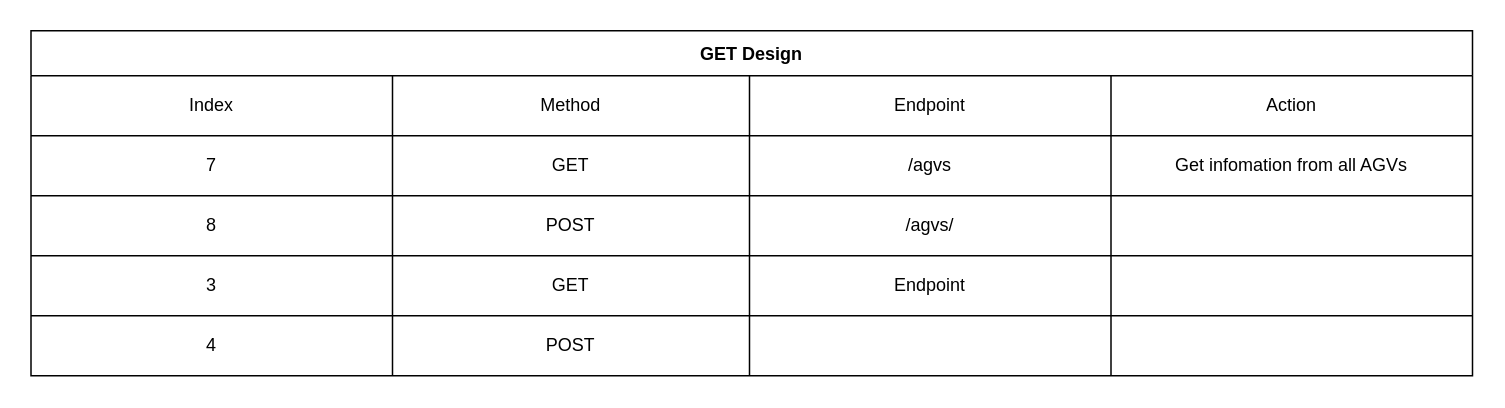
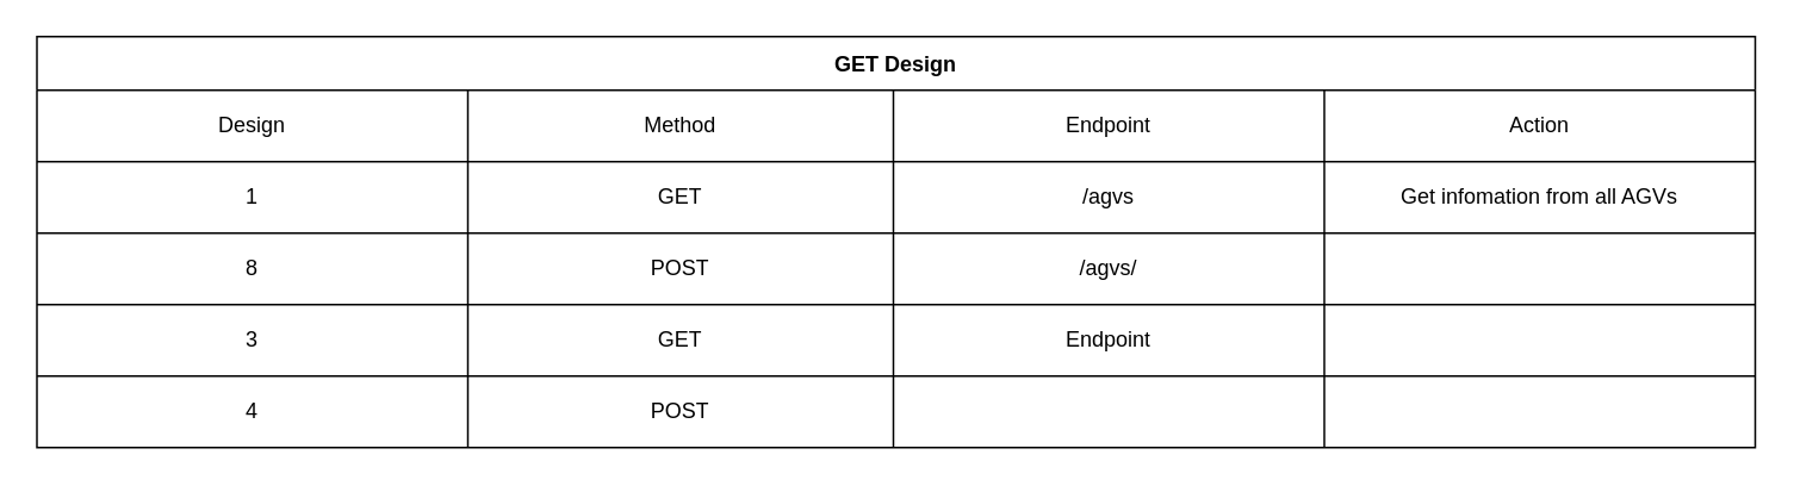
- <mxCell id="4" value="Index" style="shape=partialRectangle;html=1;whiteSpace=wrap;connectable=0;fillColor=none;top=0;left=0;bottom=0;right=0;overflow=hidden;" vertex="1" parent="3"><mxGeometry width="241" height="40" as="geometry"><mxRectangle width="241" height="40" as="alternateBounds" /></mxGeometry></mxCell>
+ <mxCell id="4" value="Design" style="shape=partialRectangle;html=1;whiteSpace=wrap;connectable=0;fillColor=none;top=0;left=0;bottom=0;right=0;overflow=hidden;" vertex="1" parent="3"><mxGeometry width="241" height="40" as="geometry"><mxRectangle width="241" height="40" as="alternateBounds" /></mxGeometry></mxCell>
- <mxCell id="9" value="7" style="shape=partialRectangle;html=1;whiteSpace=wrap;connectable=0;fillColor=none;top=0;left=0;bottom=0;right=0;overflow=hidden;" vertex="1" parent="8"><mxGeometry width="241" height="40" as="geometry"><mxRectangle width="241" height="40" as="alternateBounds" /></mxGeometry></mxCell>
+ <mxCell id="9" value="1" style="shape=partialRectangle;html=1;whiteSpace=wrap;connectable=0;fillColor=none;top=0;left=0;bottom=0;right=0;overflow=hidden;" vertex="1" parent="8"><mxGeometry width="241" height="40" as="geometry"><mxRectangle width="241" height="40" as="alternateBounds" /></mxGeometry></mxCell>
